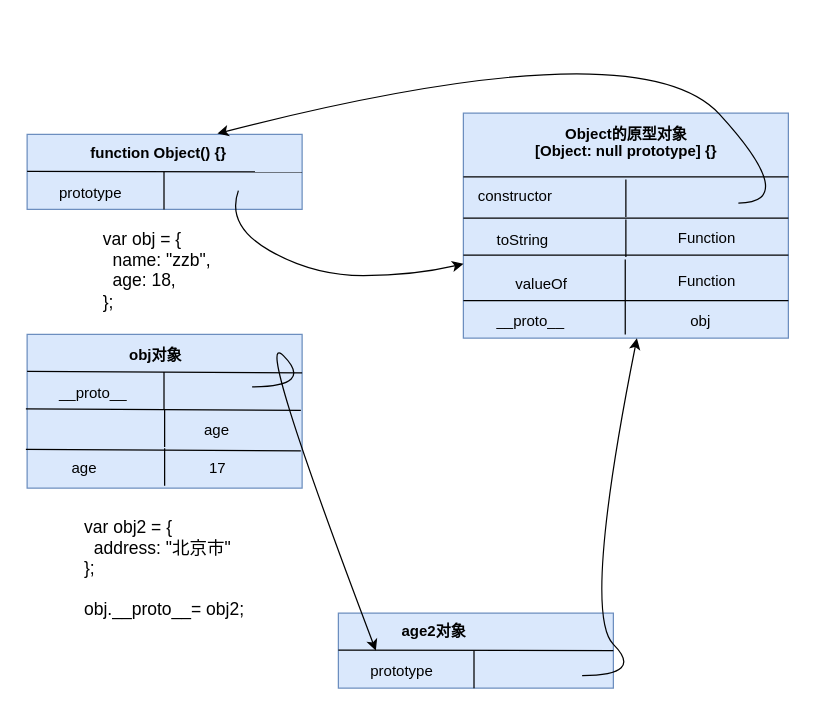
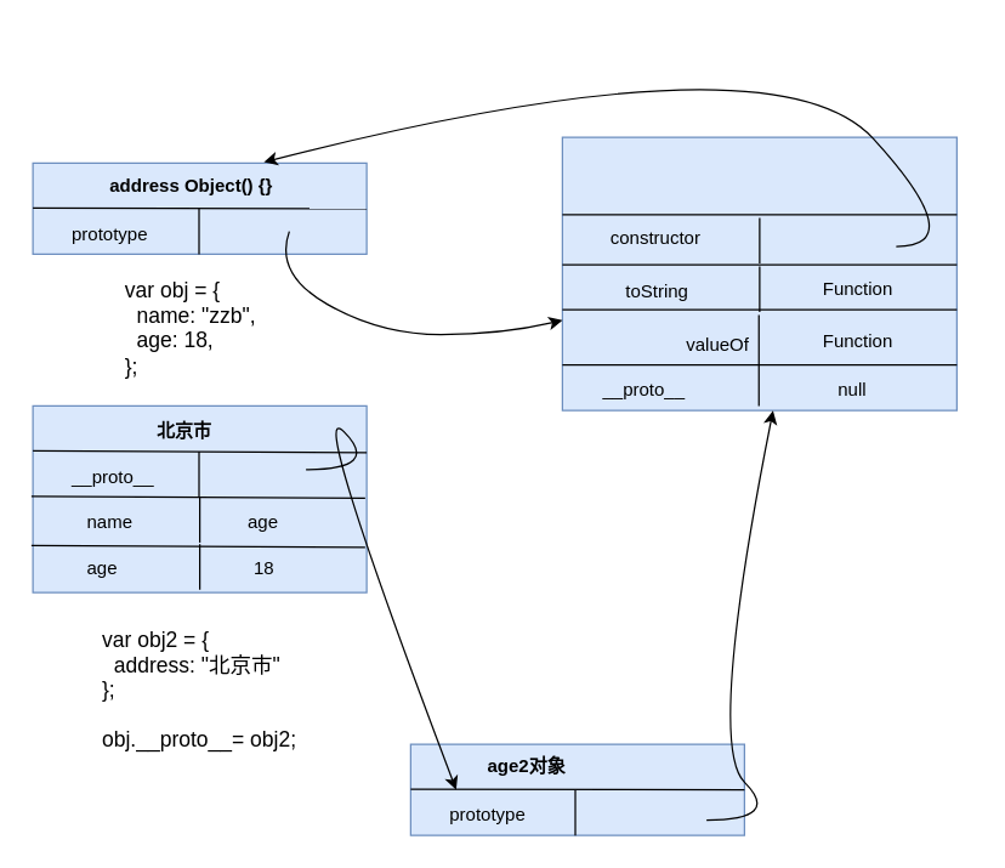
- <mxCell id="16" value="&lt;b&gt;Object的原型对象&lt;br&gt;[Object: null prototype] {}&lt;br&gt;&lt;/b&gt;" style="text;html=1;resizable=0;points=[];autosize=1;align=center;verticalAlign=top;spacingTop=-4;" parent="1" vertex="1"><mxGeometry x="420" y="97" width="160" height="30" as="geometry" /></mxCell>
- <mxCell id="4" value="&lt;b&gt;function Object() {}&lt;/b&gt;" style="text;html=1;resizable=0;points=[];autosize=1;align=left;verticalAlign=top;spacingTop=-4;" parent="1" vertex="1"><mxGeometry x="70" y="112" width="120" height="20" as="geometry" /></mxCell>
+ <mxCell id="4" value="&lt;b&gt;address Object() {}&lt;/b&gt;" style="text;html=1;resizable=0;points=[];autosize=1;align=left;verticalAlign=top;spacingTop=-4;" parent="1" vertex="1"><mxGeometry x="70" y="112" width="120" height="20" as="geometry" /></mxCell>
- <mxCell id="17" value="constructor" style="text;html=1;resizable=0;points=[];autosize=1;align=left;verticalAlign=top;spacingTop=-4;" parent="1" vertex="1"><mxGeometry x="380" y="147" width="70" height="20" as="geometry" /></mxCell>
+ <mxCell id="17" value="constructor" style="text;html=1;resizable=0;points=[];autosize=1;align=left;verticalAlign=top;spacingTop=-4;" parent="1" vertex="1"><mxGeometry x="400" y="147" width="70" height="20" as="geometry" /></mxCell>
- <mxCell id="20" value="toString" style="text;html=1;resizable=0;points=[];autosize=1;align=left;verticalAlign=top;spacingTop=-4;" parent="1" vertex="1"><mxGeometry x="395" y="182" width="60" height="20" as="geometry" /></mxCell>
+ <mxCell id="20" value="toString" style="text;html=1;resizable=0;points=[];autosize=1;align=left;verticalAlign=top;spacingTop=-4;" parent="1" vertex="1"><mxGeometry x="410" y="182" width="60" height="20" as="geometry" /></mxCell>
- <mxCell id="35" value="valueOf" style="text;html=1;resizable=0;points=[];autosize=1;align=left;verticalAlign=top;spacingTop=-4;" parent="1" vertex="1"><mxGeometry x="410" y="217" width="60" height="20" as="geometry" /></mxCell>
+ <mxCell id="35" value="valueOf" style="text;html=1;resizable=0;points=[];autosize=1;align=left;verticalAlign=top;spacingTop=-4;" parent="1" vertex="1"><mxGeometry x="450" y="217" width="60" height="20" as="geometry" /></mxCell>
- <mxCell id="37" value="obj" style="text;html=1;resizable=0;points=[];autosize=1;align=left;verticalAlign=top;spacingTop=-4;" parent="1" vertex="1"><mxGeometry x="550" y="247" width="30" height="20" as="geometry" /></mxCell>
+ <mxCell id="37" value="null" style="text;html=1;resizable=0;points=[];autosize=1;align=left;verticalAlign=top;spacingTop=-4;" parent="1" vertex="1"><mxGeometry x="550" y="247" width="30" height="20" as="geometry" /></mxCell>
- <mxCell id="9" value="&lt;b&gt;obj对象&lt;/b&gt;" style="text;html=1;resizable=0;points=[];autosize=1;align=left;verticalAlign=top;spacingTop=-4;" parent="1" vertex="1"><mxGeometry x="101" y="274" width="60" height="20" as="geometry" /></mxCell>
+ <mxCell id="9" value="&lt;b&gt;北京市&lt;/b&gt;" style="text;html=1;resizable=0;points=[];autosize=1;align=left;verticalAlign=top;spacingTop=-4;" parent="1" vertex="1"><mxGeometry x="101" y="274" width="60" height="20" as="geometry" /></mxCell>
+ <mxCell id="27" value="name&lt;br&gt;" style="text;html=1;resizable=0;points=[];autosize=1;align=left;verticalAlign=top;spacingTop=-4;" parent="1" vertex="1"><mxGeometry x="55" y="334" width="50" height="20" as="geometry" /></mxCell>
- <mxCell id="29" value="17" style="text;html=1;resizable=0;points=[];autosize=1;align=left;verticalAlign=top;spacingTop=-4;" parent="1" vertex="1"><mxGeometry x="165" y="364" width="30" height="20" as="geometry" /></mxCell>
+ <mxCell id="29" value="18" style="text;html=1;resizable=0;points=[];autosize=1;align=left;verticalAlign=top;spacingTop=-4;" parent="1" vertex="1"><mxGeometry x="165" y="364" width="30" height="20" as="geometry" /></mxCell>
